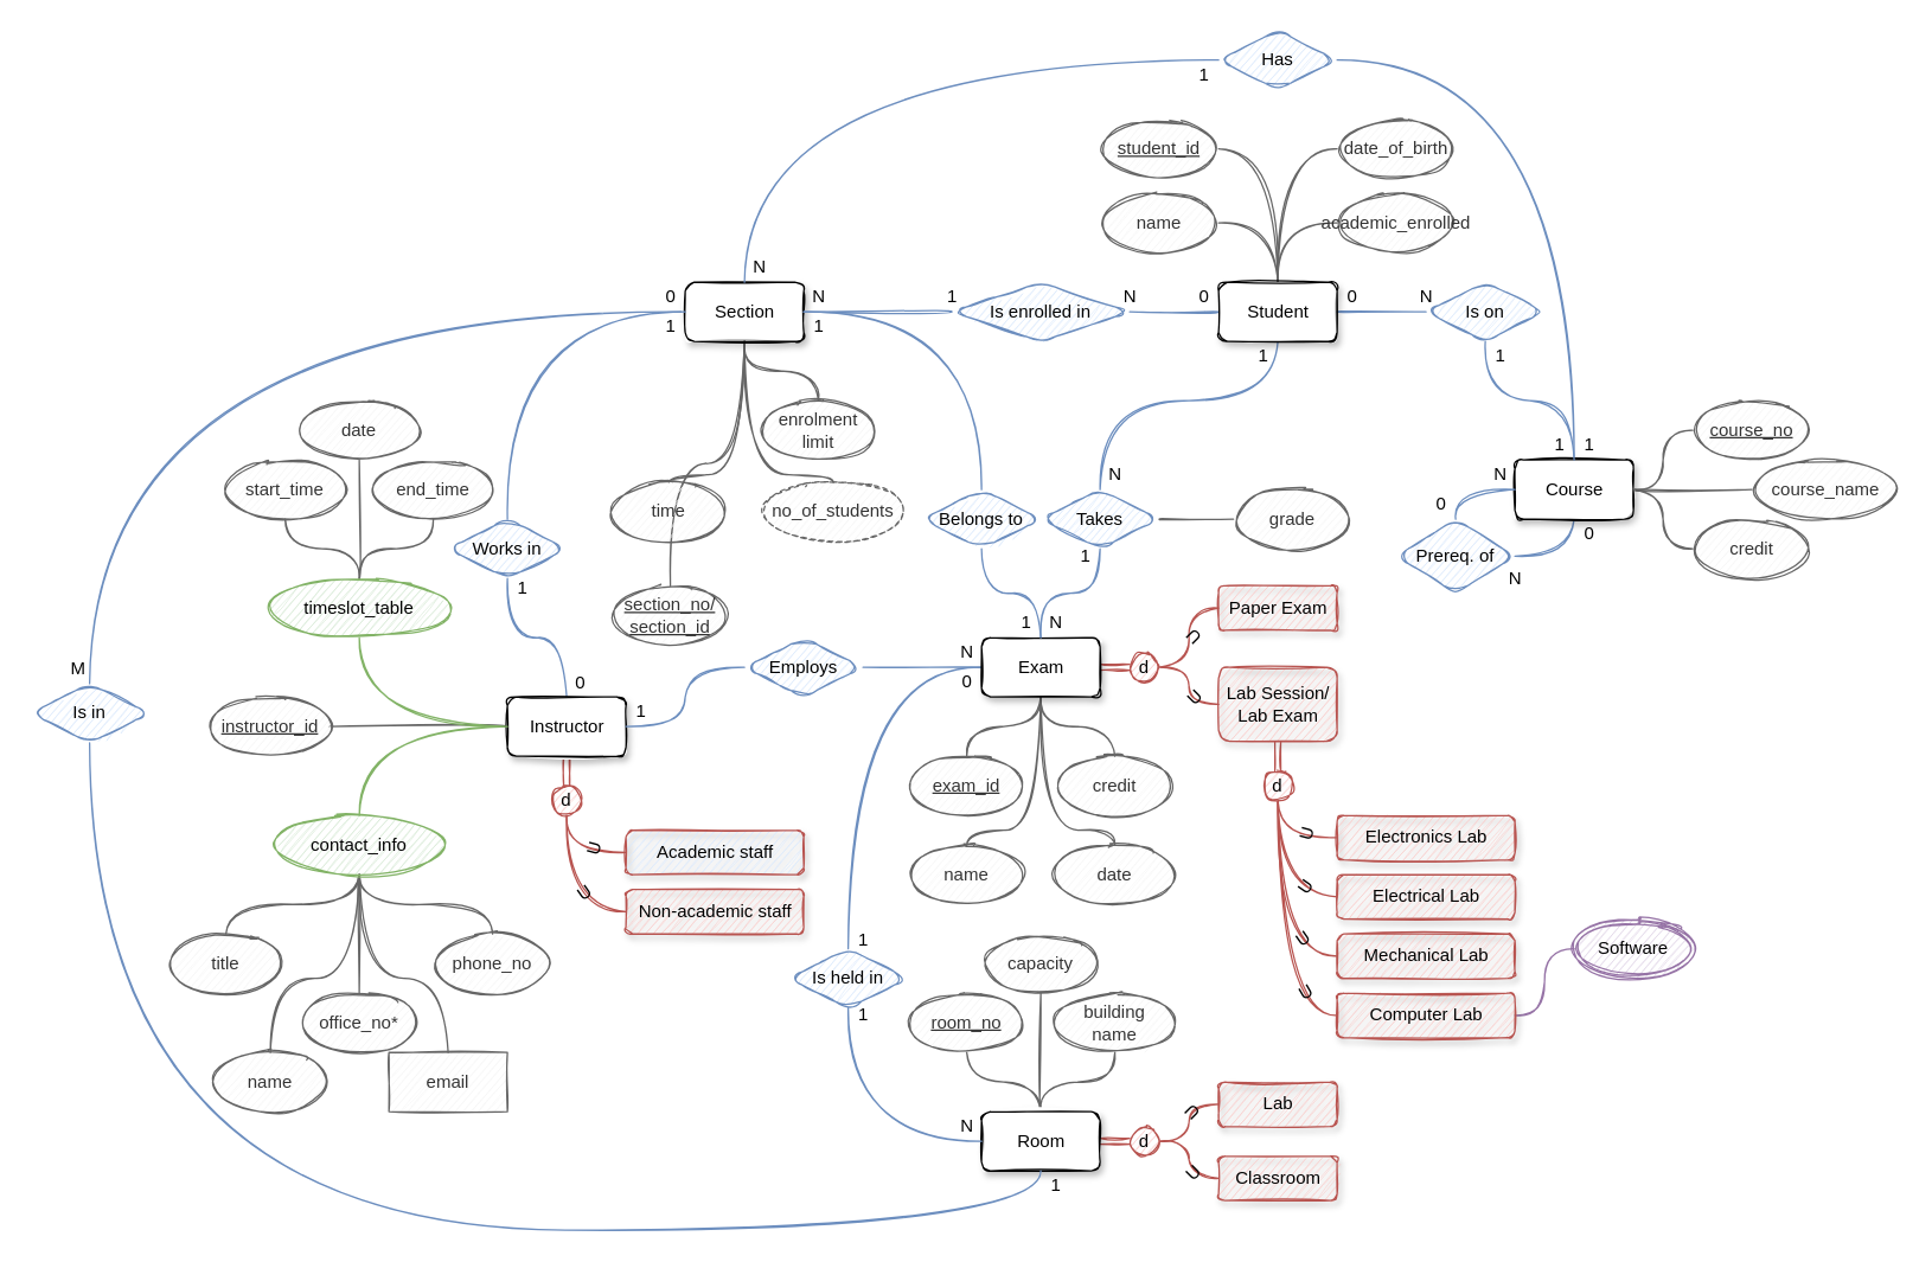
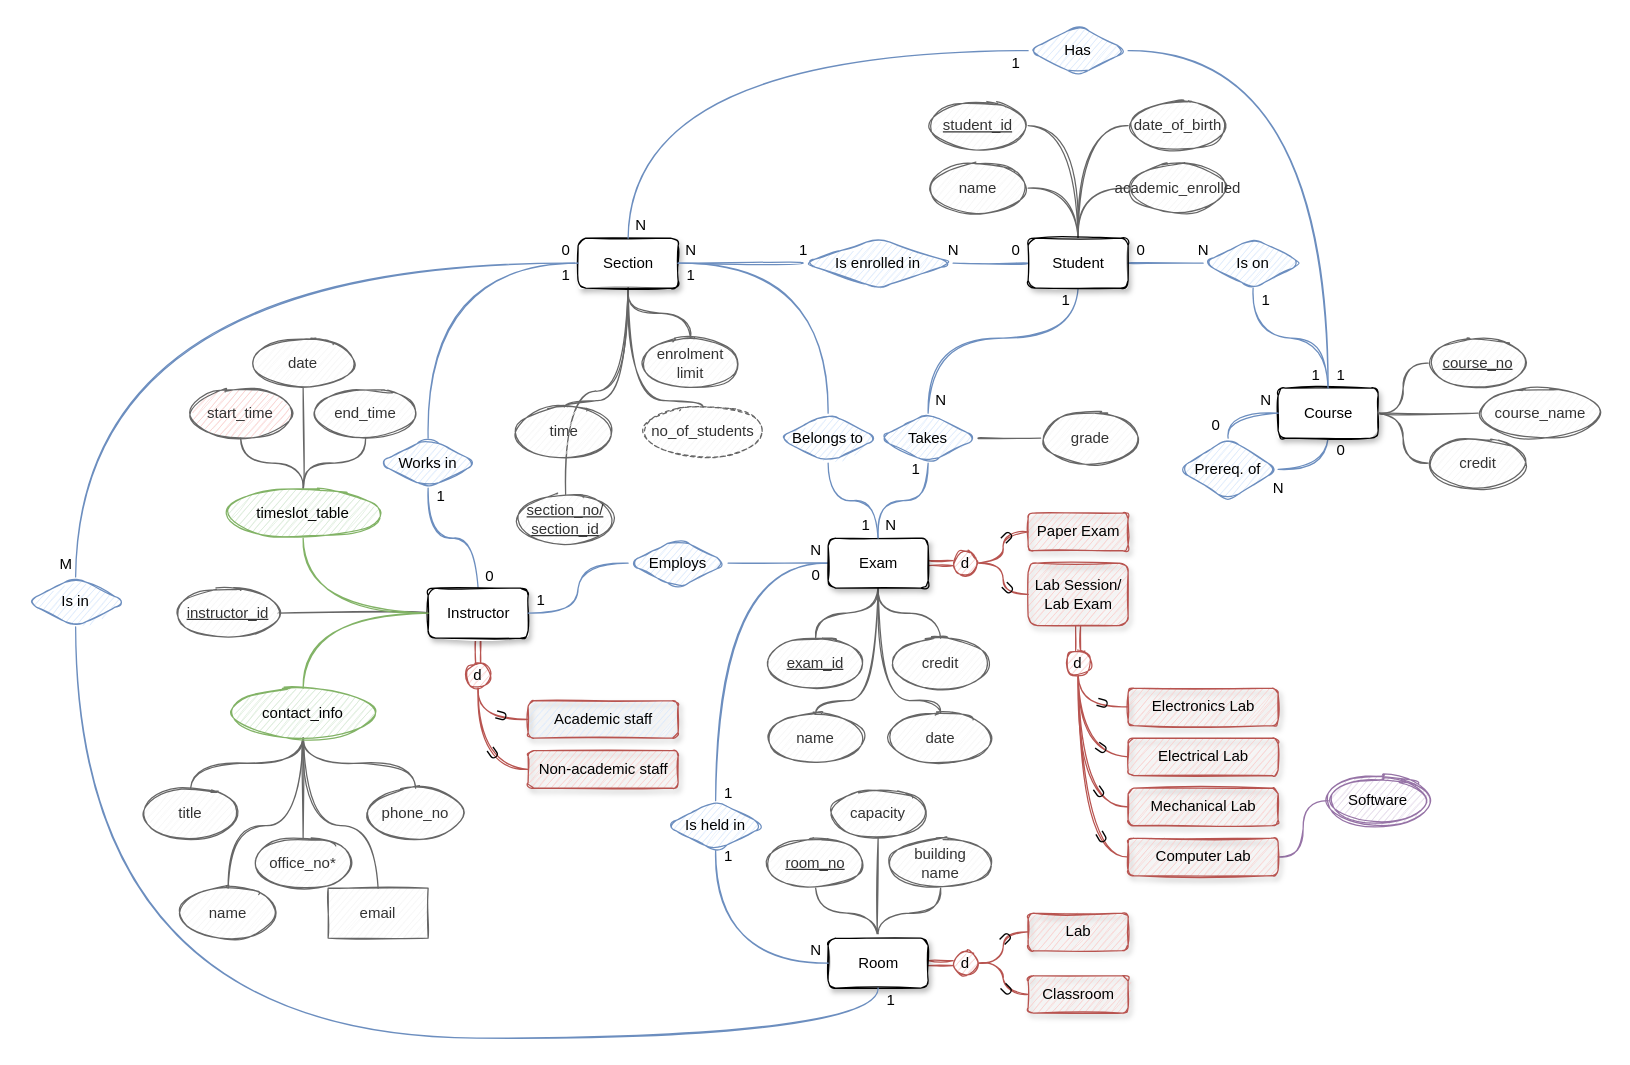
- <mxCell id="119" value="start_time" style="ellipse;whiteSpace=wrap;html=1;align=center;rounded=1;shadow=0;glass=0;fillColor=#f5f5f5;fontColor=#333333;strokeColor=#666666;sketch=1;" parent="1" vertex="1"><mxGeometry x="152" y="310" width="80" height="40" as="geometry" /></mxCell>
+ <mxCell id="119" value="start_time" style="ellipse;whiteSpace=wrap;html=1;align=center;rounded=1;shadow=0;glass=0;fillColor=#f8cecc;fontColor=#333333;strokeColor=#666666;sketch=1;" parent="1" vertex="1"><mxGeometry x="152" y="310" width="80" height="40" as="geometry" /></mxCell>
- <mxCell id="37" value="Paper Exam" style="html=1;glass=0;shadow=1;rounded=1;fillColor=#f8cecc;strokeColor=#b85450;fontColor=default;sketch=1;" parent="1" vertex="1"><mxGeometry x="822" y="395" width="80" height="30" as="geometry" /></mxCell>
+ <mxCell id="37" value="Paper Exam" style="html=1;glass=0;shadow=1;rounded=1;fillColor=#f8cecc;strokeColor=#b85450;fontColor=default;sketch=1;" parent="1" vertex="1"><mxGeometry x="822" y="410" width="80" height="30" as="geometry" /></mxCell>
